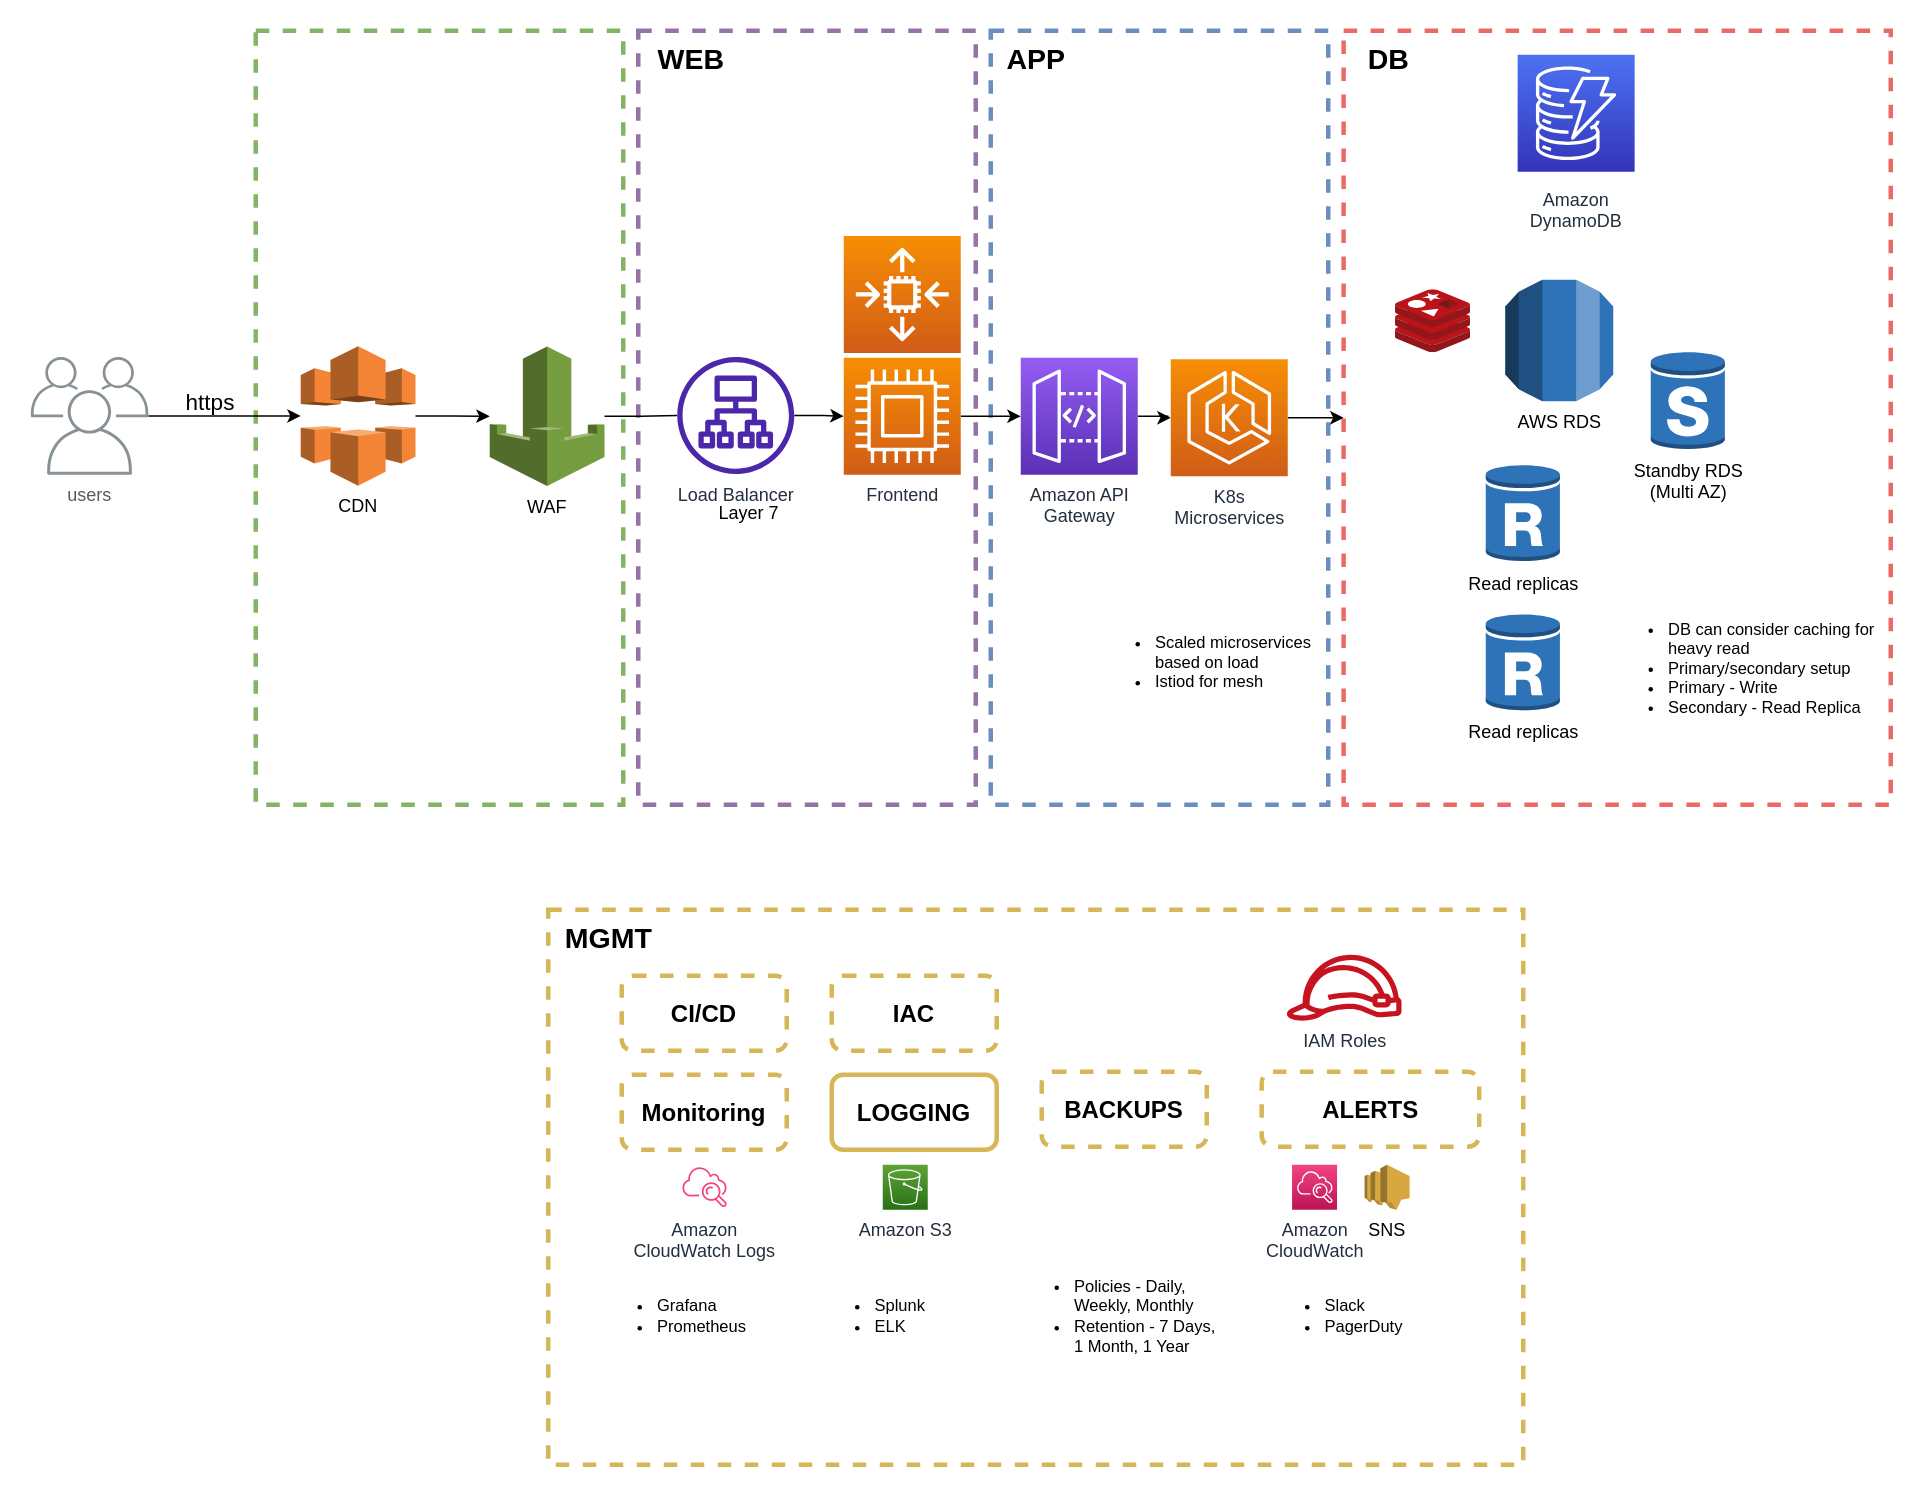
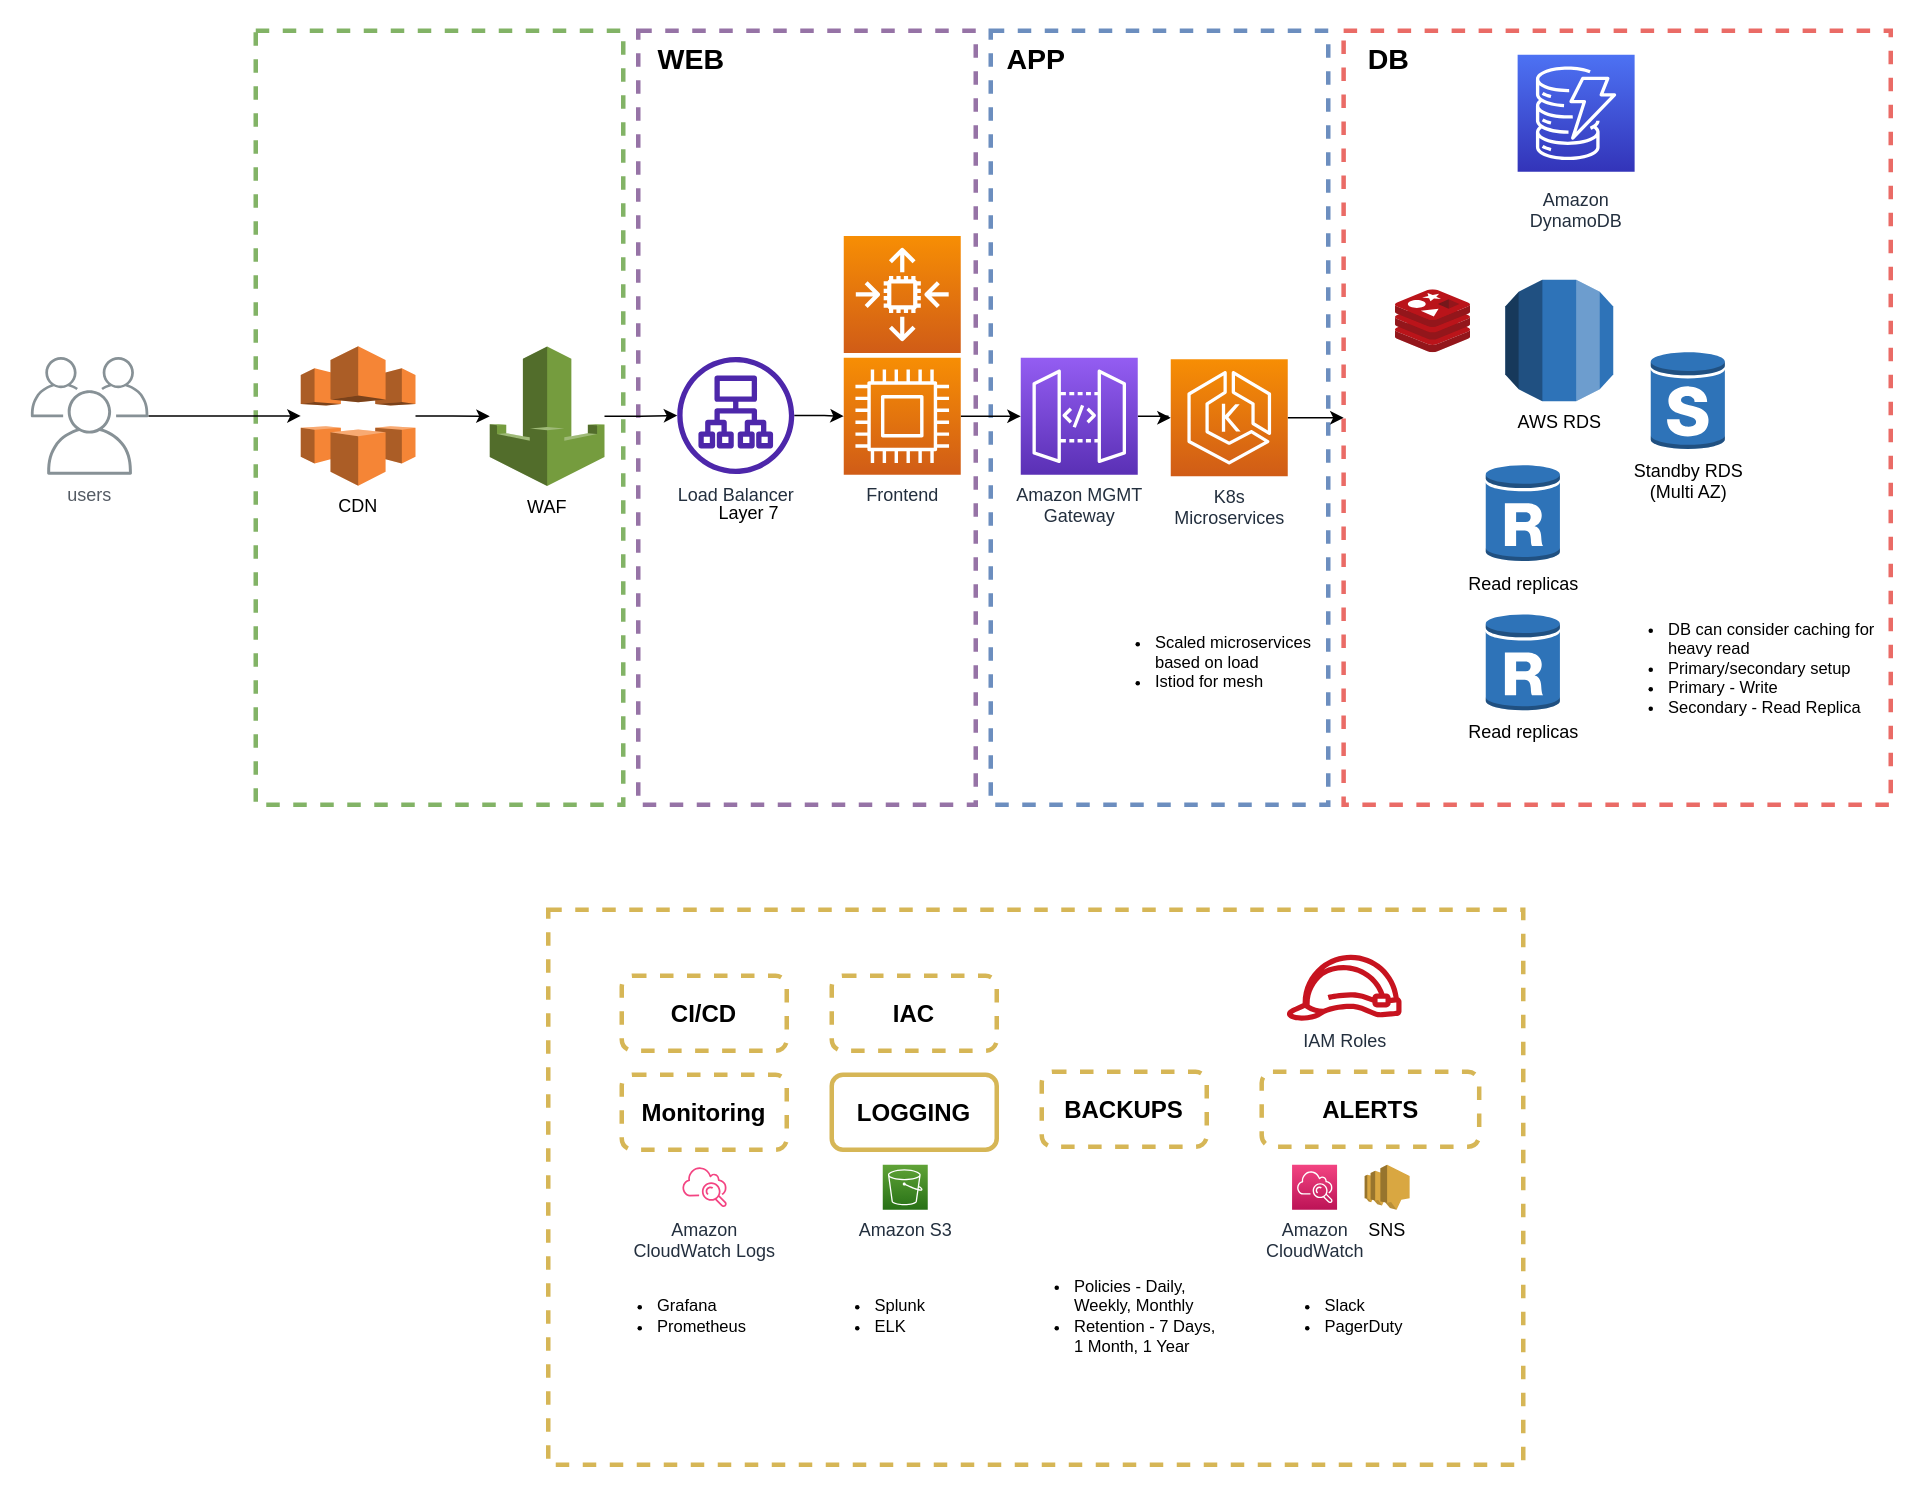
- <mxCell id="36" value="&lt;font style=&quot;font-size: 15px;&quot;&gt;https&lt;/font&gt;" style="text;html=1;strokeColor=none;fillColor=none;align=center;verticalAlign=middle;whiteSpace=wrap;rounded=0;dashed=1;labelBackgroundColor=none;labelBorderColor=none;strokeWidth=3;fontSize=19;fontColor=#000000;" parent="1" vertex="1"><mxGeometry x="110" y="251.5" width="60" height="30" as="geometry" /></mxCell>
- <mxCell id="15" value="" style="edgeStyle=orthogonalEdgeStyle;rounded=0;orthogonalLoop=1;jettySize=auto;html=1;fontSize=15;fontColor=#000000;endArrow=none;" parent="1" source="16" target="18" edge="1"><mxGeometry relative="1" as="geometry" /></mxCell>
+ <mxCell id="15" value="" style="edgeStyle=orthogonalEdgeStyle;rounded=0;orthogonalLoop=1;jettySize=auto;html=1;fontSize=15;fontColor=#000000;" parent="1" source="16" target="18" edge="1"><mxGeometry relative="1" as="geometry" /></mxCell>
- <mxCell id="8" value="Amazon API&lt;br&gt;Gateway&lt;br&gt;" style="outlineConnect=0;fontColor=#232F3E;gradientColor=#945DF2;gradientDirection=north;fillColor=#5A30B5;strokeColor=#ffffff;dashed=0;verticalLabelPosition=bottom;verticalAlign=top;align=center;html=1;fontSize=12;fontStyle=0;aspect=fixed;shape=mxgraph.aws4.resourceIcon;resIcon=mxgraph.aws4.api_gateway;labelBackgroundColor=#ffffff;" parent="1" vertex="1"><mxGeometry x="680" y="238" width="78" height="78" as="geometry" /></mxCell>
+ <mxCell id="8" value="Amazon MGMT&lt;br&gt;Gateway&lt;br&gt;" style="outlineConnect=0;fontColor=#232F3E;gradientColor=#945DF2;gradientDirection=north;fillColor=#5A30B5;strokeColor=#ffffff;dashed=0;verticalLabelPosition=bottom;verticalAlign=top;align=center;html=1;fontSize=12;fontStyle=0;aspect=fixed;shape=mxgraph.aws4.resourceIcon;resIcon=mxgraph.aws4.api_gateway;labelBackgroundColor=#ffffff;" parent="1" vertex="1"><mxGeometry x="680" y="238" width="78" height="78" as="geometry" /></mxCell>
- <mxCell id="39" value="MGMT" style="text;html=1;resizable=0;autosize=1;align=center;verticalAlign=middle;points=[];fillColor=none;strokeColor=none;rounded=0;dashed=1;labelBackgroundColor=none;labelBorderColor=none;strokeWidth=3;fontColor=#000000;fontStyle=1;fontSize=19;" parent="1" vertex="1"><mxGeometry x="365" y="606" width="80" height="40" as="geometry" /></mxCell>
